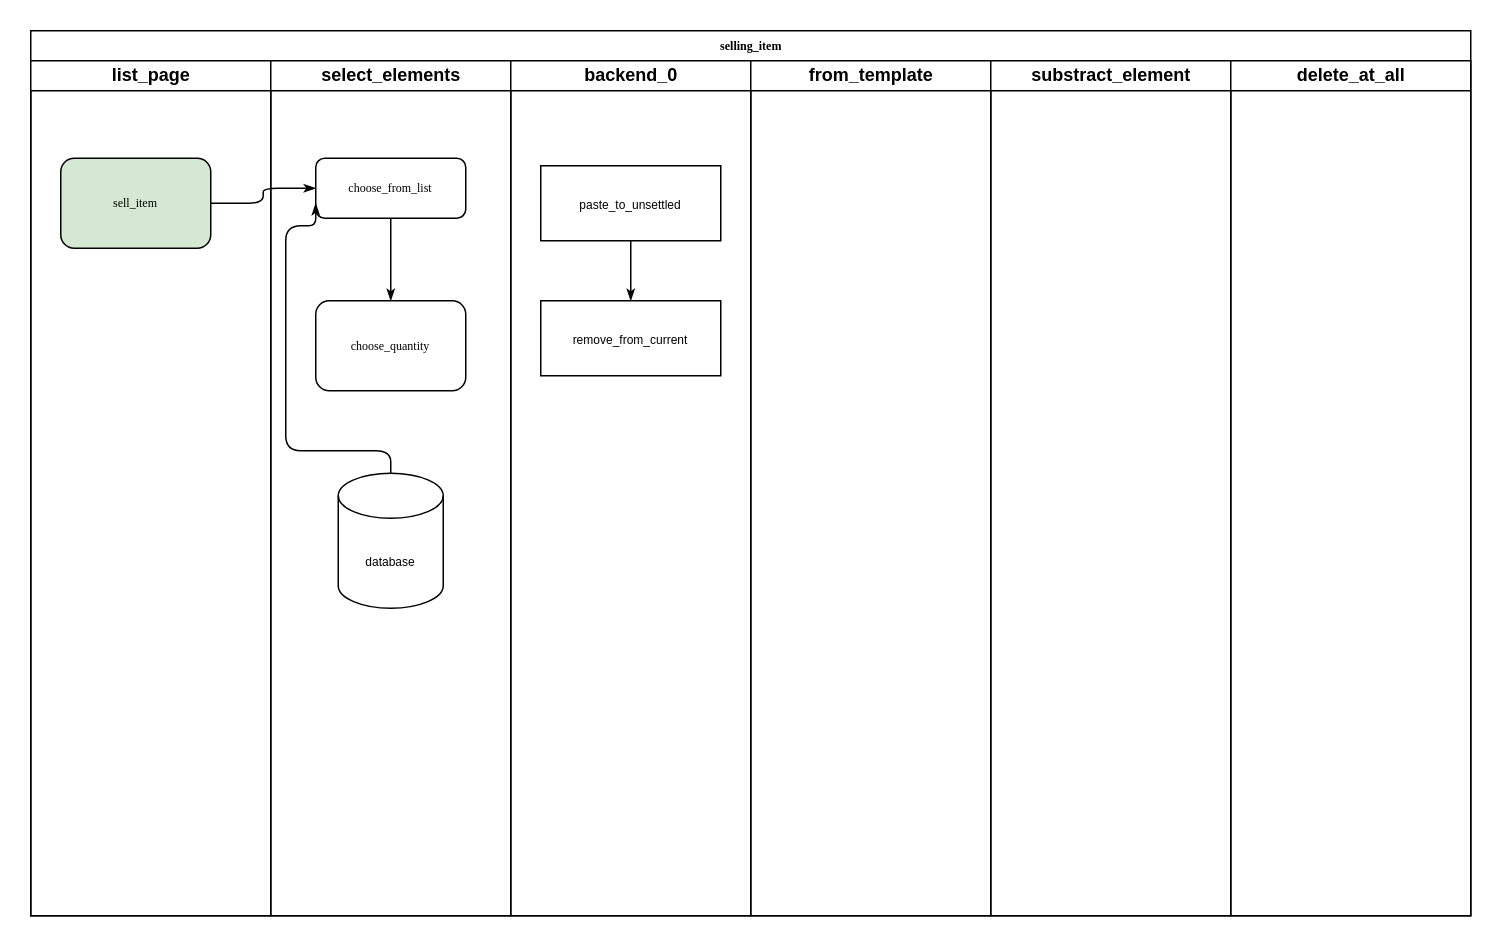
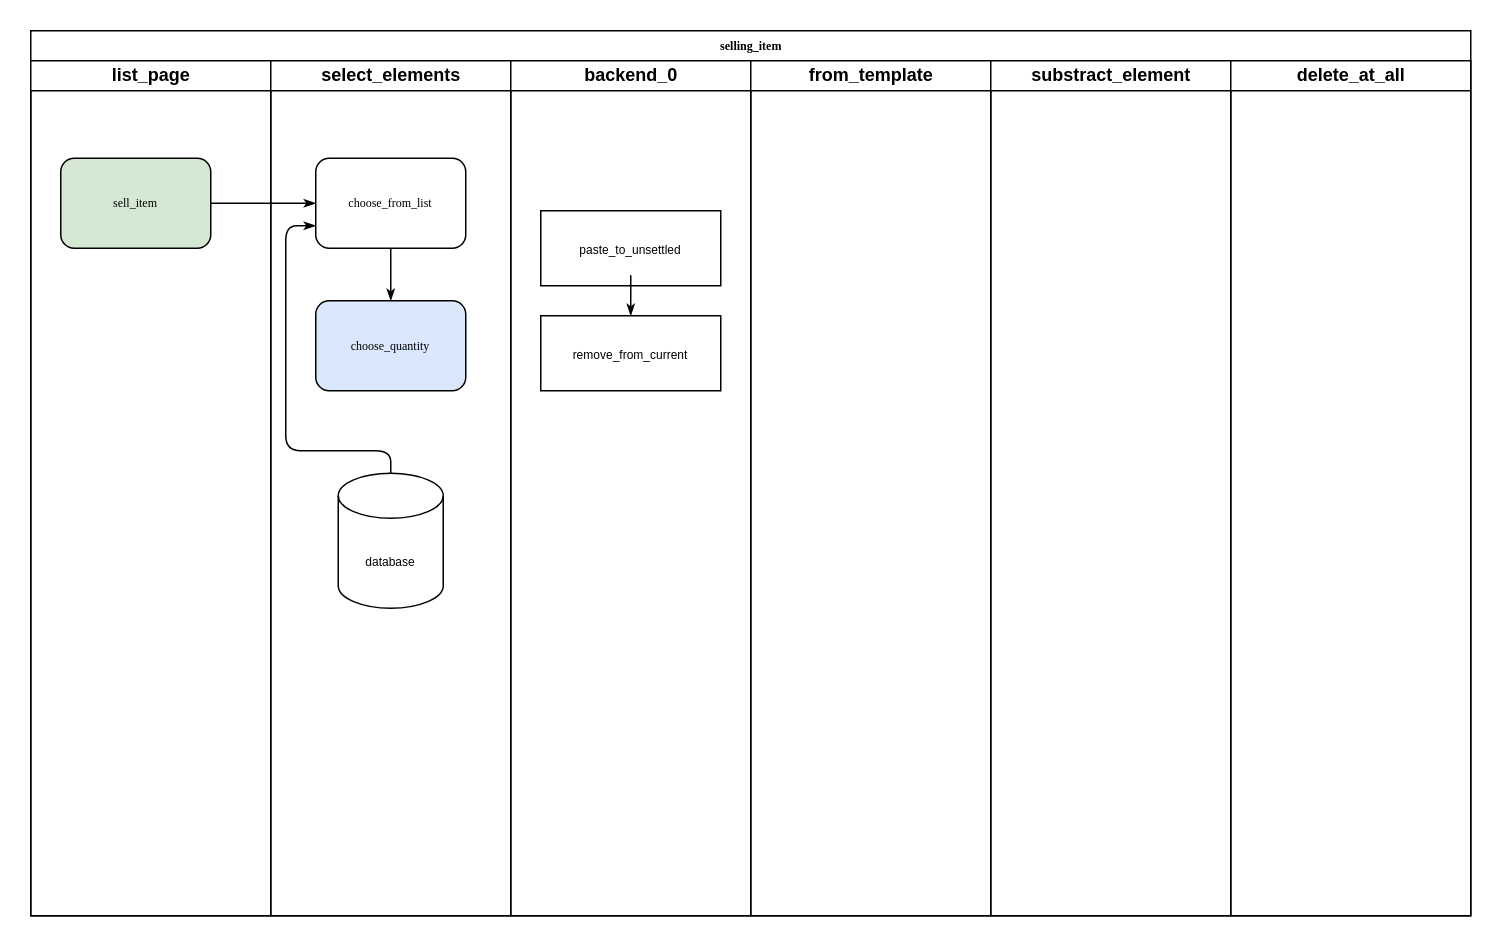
- <mxCell id="6" value="choose_from_list" style="rounded=1;whiteSpace=wrap;html=1;shadow=0;labelBackgroundColor=none;strokeWidth=1;fontFamily=Verdana;fontSize=8;align=center;" vertex="1" parent="5"><mxGeometry x="30" y="65" width="100" height="40" as="geometry" /></mxCell>
+ <mxCell id="6" value="choose_from_list" style="rounded=1;whiteSpace=wrap;html=1;shadow=0;labelBackgroundColor=none;strokeWidth=1;fontFamily=Verdana;fontSize=8;align=center;" vertex="1" parent="5"><mxGeometry x="30" y="65" width="100" height="60" as="geometry" /></mxCell>
- <mxCell id="12" value="&lt;font style=&quot;font-size: 8px;&quot;&gt;paste_to_unsettled&lt;/font&gt;" style="rounded=0;whiteSpace=wrap;html=1;" vertex="1" parent="11"><mxGeometry x="20" y="70" width="120" height="50" as="geometry" /></mxCell>
+ <mxCell id="12" value="&lt;font style=&quot;font-size: 8px;&quot;&gt;paste_to_unsettled&lt;/font&gt;" style="rounded=0;whiteSpace=wrap;html=1;" vertex="1" parent="11"><mxGeometry x="20" y="100" width="120" height="50" as="geometry" /></mxCell>
- <mxCell id="13" value="&lt;font style=&quot;font-size: 8px;&quot;&gt;remove_from_current&lt;/font&gt;" style="rounded=0;whiteSpace=wrap;html=1;" vertex="1" parent="11"><mxGeometry x="20" y="160" width="120" height="50" as="geometry" /></mxCell>
+ <mxCell id="13" value="&lt;font style=&quot;font-size: 8px;&quot;&gt;remove_from_current&lt;/font&gt;" style="rounded=0;whiteSpace=wrap;html=1;" vertex="1" parent="11"><mxGeometry x="20" y="170" width="120" height="50" as="geometry" /></mxCell>
- <mxCell id="9" value="choose_quantity" style="rounded=1;whiteSpace=wrap;html=1;shadow=0;labelBackgroundColor=none;strokeWidth=1;fontFamily=Verdana;fontSize=8;align=center;" vertex="1" parent="5"><mxGeometry x="30" y="160" width="100" height="60" as="geometry" /></mxCell>
+ <mxCell id="9" value="choose_quantity" style="rounded=1;whiteSpace=wrap;html=1;shadow=0;labelBackgroundColor=none;strokeWidth=1;fontFamily=Verdana;fontSize=8;align=center;fillColor=#dae8fc;" vertex="1" parent="5"><mxGeometry x="30" y="160" width="100" height="60" as="geometry" /></mxCell>
